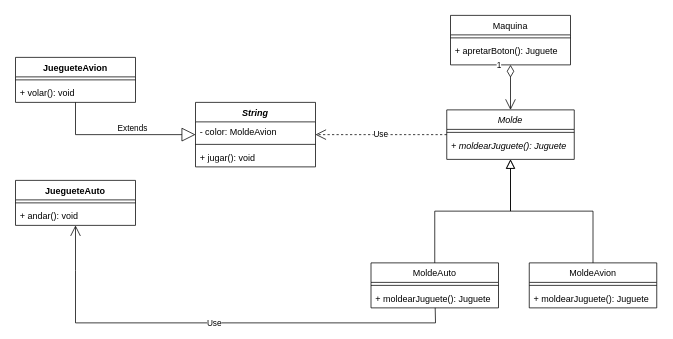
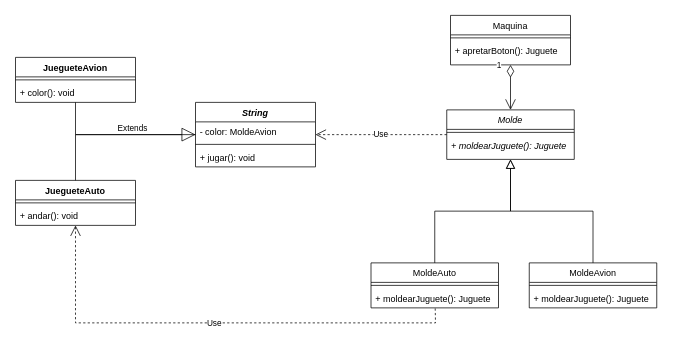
- <mxCell id="26" value="+ volar(): void" style="text;strokeColor=none;fillColor=none;align=left;verticalAlign=top;spacingLeft=4;spacingRight=4;overflow=hidden;rotatable=0;points=[[0,0.5],[1,0.5]];portConstraint=eastwest;whiteSpace=wrap;html=1;fontStyle=0" vertex="1" parent="24"><mxGeometry y="34" width="160" height="26" as="geometry" /></mxCell>
+ <mxCell id="26" value="+ color(): void" style="text;strokeColor=none;fillColor=none;align=left;verticalAlign=top;spacingLeft=4;spacingRight=4;overflow=hidden;rotatable=0;points=[[0,0.5],[1,0.5]];portConstraint=eastwest;whiteSpace=wrap;html=1;fontStyle=0" vertex="1" parent="24"><mxGeometry y="34" width="160" height="26" as="geometry" /></mxCell>
- <mxCell id="27" value="Extends" style="endArrow=block;endSize=16;endFill=0;html=1;rounded=0;edgeStyle=orthogonalEdgeStyle;" edge="1" parent="1" source="24" target="17"><mxGeometry x="0.171" y="9" width="160" relative="1" as="geometry"><mxPoint x="70" y="220" as="sourcePoint" /><mxPoint x="230" y="220" as="targetPoint" /><Array as="points"><mxPoint x="100" y="179" /></Array><mxPoint as="offset" /></mxGeometry></mxCell>
+ <mxCell id="27" value="Extends" style="endArrow=none;endSize=16;endFill=0;html=1;rounded=0;edgeStyle=orthogonalEdgeStyle;" edge="1" parent="1" source="24" target="17"><mxGeometry x="0.171" y="9" width="160" relative="1" as="geometry"><mxPoint x="70" y="220" as="sourcePoint" /><mxPoint x="230" y="220" as="targetPoint" /><Array as="points"><mxPoint x="100" y="179" /></Array><mxPoint as="offset" /></mxGeometry></mxCell>
+ <mxCell id="28" value="" style="endArrow=block;endSize=16;endFill=0;html=1;rounded=0;edgeStyle=orthogonalEdgeStyle;" edge="1" parent="1" source="21" target="17"><mxGeometry width="160" relative="1" as="geometry"><mxPoint x="110" y="156" as="sourcePoint" /><mxPoint x="270" y="189" as="targetPoint" /><Array as="points"><mxPoint x="100" y="179" /></Array></mxGeometry></mxCell>
- <mxCell id="29" value="Use" style="endArrow=none;endSize=21;dashed=0;html=1;rounded=0;startArrow=open;startFill=0;endFill=0;strokeWidth=1;targetPerimeterSpacing=0;startSize=12;" edge="1" parent="1" source="21" target="5"><mxGeometry width="160" relative="1" as="geometry"><mxPoint x="30" y="112" as="sourcePoint" /><mxPoint x="600" y="470" as="targetPoint" /><Array as="points"><mxPoint x="100" y="360" /><mxPoint x="100" y="430" /><mxPoint x="580" y="430" /></Array></mxGeometry></mxCell>
+ <mxCell id="29" value="Use" style="endArrow=none;endSize=21;dashed=1;html=1;rounded=0;startArrow=open;startFill=0;endFill=0;strokeWidth=1;targetPerimeterSpacing=0;startSize=12;" edge="1" parent="1" source="21" target="5"><mxGeometry width="160" relative="1" as="geometry"><mxPoint x="30" y="112" as="sourcePoint" /><mxPoint x="600" y="470" as="targetPoint" /><Array as="points"><mxPoint x="100" y="360" /><mxPoint x="100" y="430" /><mxPoint x="580" y="430" /></Array></mxGeometry></mxCell>
